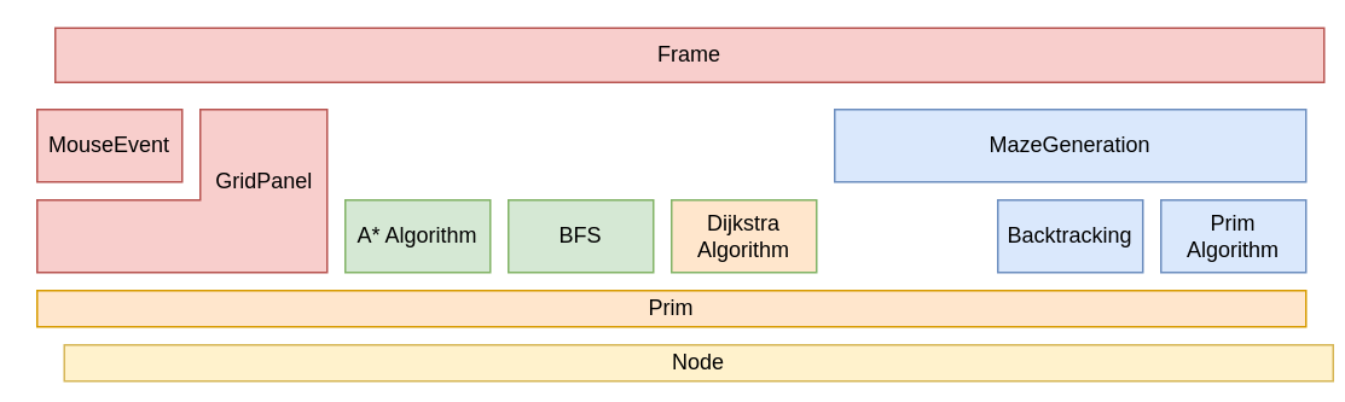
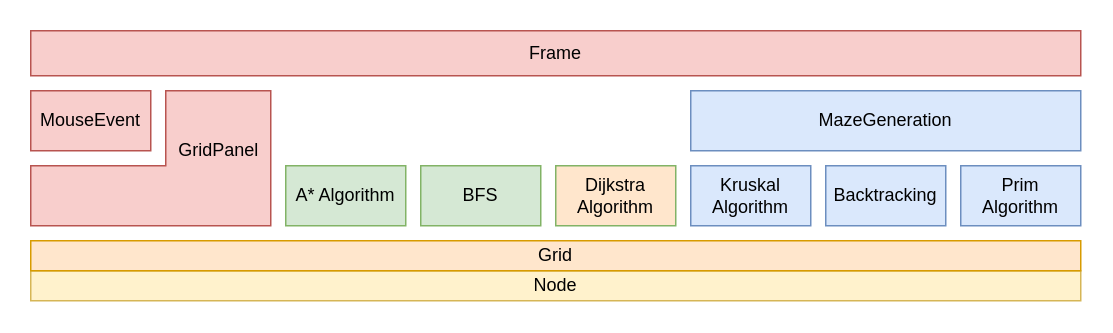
- <mxCell id="4" value="Frame" style="rounded=0;whiteSpace=wrap;html=1;fillColor=#f8cecc;strokeColor=#b85450;" vertex="1" parent="1"><mxGeometry x="30" y="15" width="700" height="30" as="geometry" /></mxCell>
+ <mxCell id="4" value="Frame" style="rounded=0;whiteSpace=wrap;html=1;fillColor=#f8cecc;strokeColor=#b85450;" vertex="1" parent="1"><mxGeometry x="20" y="20" width="700" height="30" as="geometry" /></mxCell>
+ <mxCell id="9" value="Kruskal Algorithm" style="rounded=0;whiteSpace=wrap;html=1;fillColor=#dae8fc;strokeColor=#6c8ebf;" vertex="1" parent="1"><mxGeometry x="460" y="110" width="80" height="40" as="geometry" /></mxCell>
- <mxCell id="3" value="Prim" style="rounded=0;whiteSpace=wrap;html=1;fillColor=#ffe6cc;strokeColor=#d79b00;" vertex="1" parent="1"><mxGeometry x="20" y="160" width="700" height="20" as="geometry" /></mxCell>
+ <mxCell id="3" value="Grid" style="rounded=0;whiteSpace=wrap;html=1;fillColor=#ffe6cc;strokeColor=#d79b00;" vertex="1" parent="1"><mxGeometry x="20" y="160" width="700" height="20" as="geometry" /></mxCell>
- <mxCell id="2" value="Node" style="rounded=0;whiteSpace=wrap;html=1;fillColor=#fff2cc;strokeColor=#d6b656;" vertex="1" parent="1"><mxGeometry x="35" y="190" width="700" height="20" as="geometry" /></mxCell>
+ <mxCell id="2" value="Node" style="rounded=0;whiteSpace=wrap;html=1;fillColor=#fff2cc;strokeColor=#d6b656;" vertex="1" parent="1"><mxGeometry x="20" y="180" width="700" height="20" as="geometry" /></mxCell>
